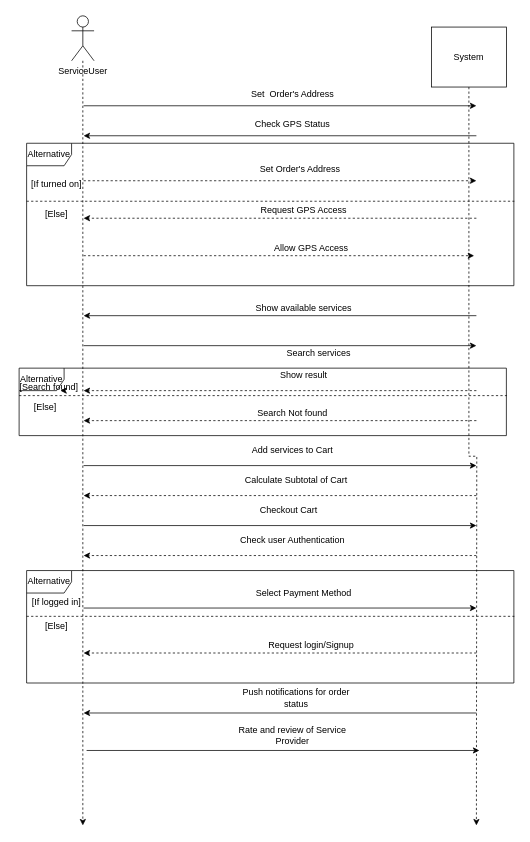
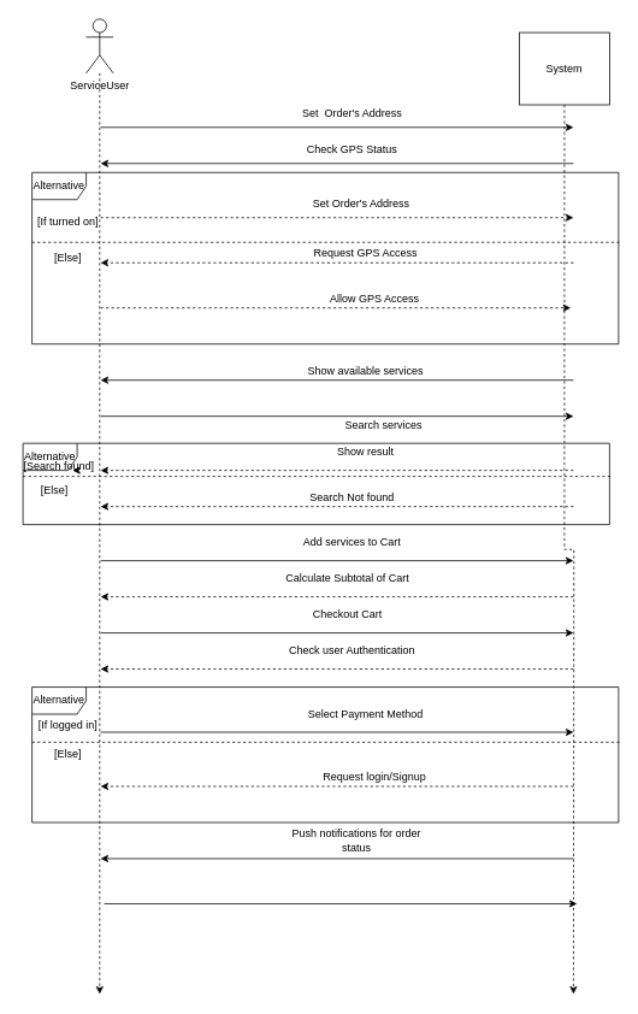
- <mxCell id="44" value="Calculate Subtotal of Cart" style="text;html=1;strokeColor=none;fillColor=none;align=center;verticalAlign=middle;whiteSpace=wrap;rounded=0;" vertex="1" parent="1"><mxGeometry x="315" y="630" width="160" height="20" as="geometry" /></mxCell>
+ <mxCell id="44" value="Calculate Subtotal of Cart" style="text;html=1;strokeColor=none;fillColor=none;align=center;verticalAlign=middle;whiteSpace=wrap;rounded=0;" vertex="1" parent="1"><mxGeometry x="305" y="630" width="160" height="20" as="geometry" /></mxCell>
- <mxCell id="55" value="Rate and review of Service Provider" style="text;html=1;strokeColor=none;fillColor=none;align=center;verticalAlign=middle;whiteSpace=wrap;rounded=0;" vertex="1" parent="1"><mxGeometry x="310" y="970" width="160" height="20" as="geometry" /></mxCell>
